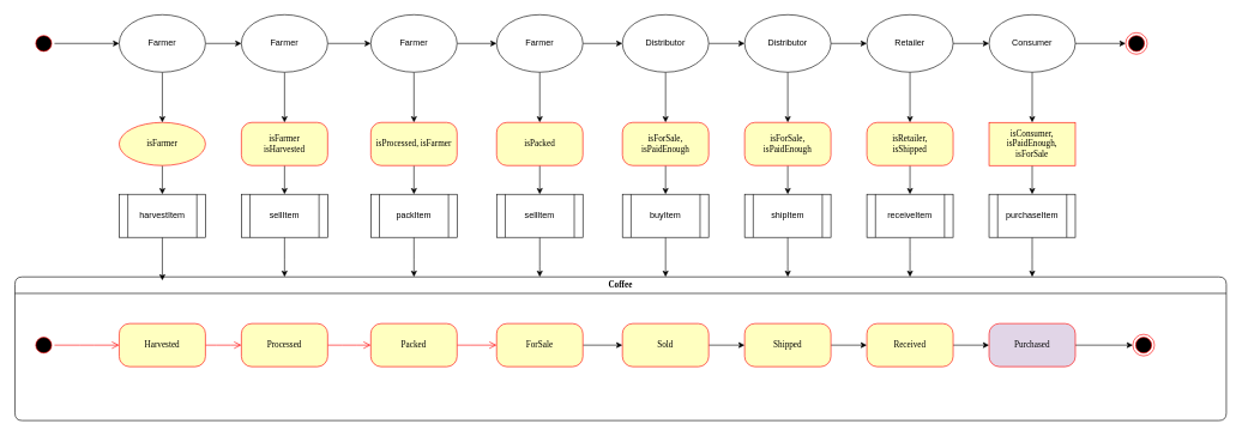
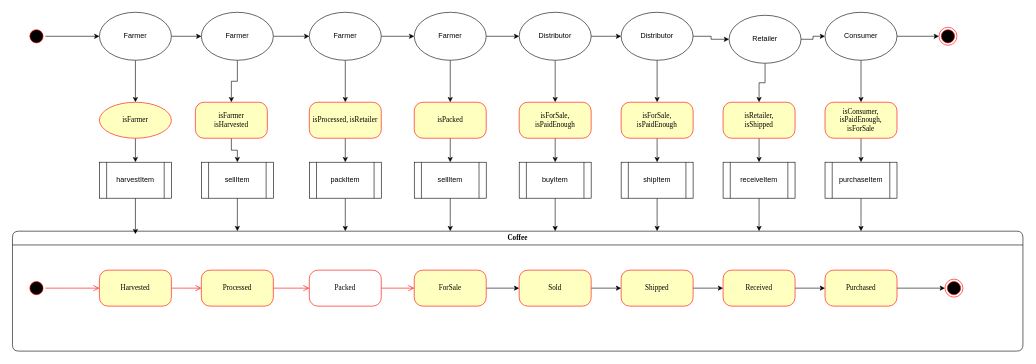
- <mxCell id="46" value="Retailer" style="ellipse;whiteSpace=wrap;html=1;" parent="1" vertex="1"><mxGeometry x="1205" y="20" width="120" height="80" as="geometry" /></mxCell>
+ <mxCell id="46" value="Retailer" style="ellipse;whiteSpace=wrap;html=1;" parent="1" vertex="1"><mxGeometry x="1215" y="25" width="120" height="80" as="geometry" /></mxCell>
- <mxCell id="5" value="isFarmer&lt;br&gt;isHarvested&lt;br&gt;" style="rounded=1;whiteSpace=wrap;html=1;arcSize=24;fillColor=#ffffc0;strokeColor=#ff0000;shadow=0;comic=0;labelBackgroundColor=none;fontFamily=Verdana;fontSize=12;fontColor=#000000;align=center;" parent="1" vertex="1"><mxGeometry x="335" y="170" width="120" height="60" as="geometry" /></mxCell>
+ <mxCell id="5" value="isFarmer&lt;br&gt;isHarvested&lt;br&gt;" style="rounded=1;whiteSpace=wrap;html=1;arcSize=24;fillColor=#ffffc0;strokeColor=#ff0000;shadow=0;comic=0;labelBackgroundColor=none;fontFamily=Verdana;fontSize=12;fontColor=#000000;align=center;" parent="1" vertex="1"><mxGeometry x="325" y="170" width="120" height="60" as="geometry" /></mxCell>
- <mxCell id="57" value="isProcessed, isFarmer&lt;br&gt;" style="rounded=1;whiteSpace=wrap;html=1;arcSize=24;fillColor=#ffffc0;strokeColor=#ff0000;shadow=0;comic=0;labelBackgroundColor=none;fontFamily=Verdana;fontSize=12;fontColor=#000000;align=center;" parent="1" vertex="1"><mxGeometry x="515" y="170" width="120" height="60" as="geometry" /></mxCell>
+ <mxCell id="57" value="isProcessed, isRetailer&lt;br&gt;" style="rounded=1;whiteSpace=wrap;html=1;arcSize=24;fillColor=#ffffc0;strokeColor=#ff0000;shadow=0;comic=0;labelBackgroundColor=none;fontFamily=Verdana;fontSize=12;fontColor=#000000;align=center;" parent="1" vertex="1"><mxGeometry x="515" y="170" width="120" height="60" as="geometry" /></mxCell>
- <mxCell id="77" value="isConsumer,&lt;br&gt;isPaidEnough,&lt;br&gt;isForSale&lt;br&gt;" style="whiteSpace=wrap;html=1;arcSize=24;fillColor=#ffffc0;strokeColor=#ff0000;shadow=0;comic=0;labelBackgroundColor=none;fontFamily=Verdana;fontSize=12;fontColor=#000000;align=center;rounded=0;" parent="1" vertex="1"><mxGeometry x="1375" y="170" width="120" height="60" as="geometry" /></mxCell>
+ <mxCell id="77" value="isConsumer,&lt;br&gt;isPaidEnough,&lt;br&gt;isForSale&lt;br&gt;" style="rounded=1;whiteSpace=wrap;html=1;arcSize=24;fillColor=#ffffc0;strokeColor=#ff0000;shadow=0;comic=0;labelBackgroundColor=none;fontFamily=Verdana;fontSize=12;fontColor=#000000;align=center;" parent="1" vertex="1"><mxGeometry x="1375" y="170" width="120" height="60" as="geometry" /></mxCell>
- <mxCell id="15" value="Packed" style="rounded=1;whiteSpace=wrap;html=1;arcSize=24;fillColor=#ffffc0;strokeColor=#ff0000;shadow=0;comic=0;labelBackgroundColor=none;fontFamily=Verdana;fontSize=12;fontColor=#000000;align=center;" parent="6" vertex="1"><mxGeometry x="495" y="65" width="120" height="60" as="geometry" /></mxCell>
+ <mxCell id="15" value="Packed" style="rounded=1;whiteSpace=wrap;html=1;arcSize=24;fillColor=#ffffff;strokeColor=#ff0000;shadow=0;comic=0;labelBackgroundColor=none;fontFamily=Verdana;fontSize=12;fontColor=#000000;align=center;" parent="6" vertex="1"><mxGeometry x="495" y="65" width="120" height="60" as="geometry" /></mxCell>
- <mxCell id="25" value="Purchased" style="rounded=1;whiteSpace=wrap;html=1;arcSize=24;fillColor=#e1d5e7;strokeColor=#ff0000;shadow=0;comic=0;labelBackgroundColor=none;fontFamily=Verdana;fontSize=12;fontColor=#000000;align=center;" parent="6" vertex="1"><mxGeometry x="1355" y="65" width="120" height="60" as="geometry" /></mxCell>
+ <mxCell id="25" value="Purchased" style="rounded=1;whiteSpace=wrap;html=1;arcSize=24;fillColor=#ffffc0;strokeColor=#ff0000;shadow=0;comic=0;labelBackgroundColor=none;fontFamily=Verdana;fontSize=12;fontColor=#000000;align=center;" parent="6" vertex="1"><mxGeometry x="1355" y="65" width="120" height="60" as="geometry" /></mxCell>
